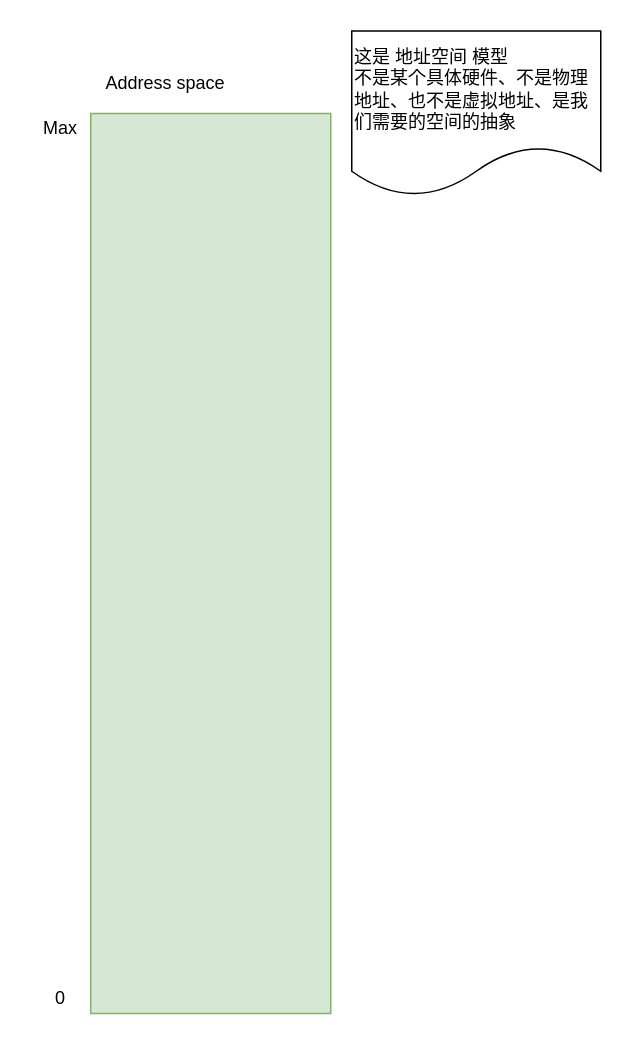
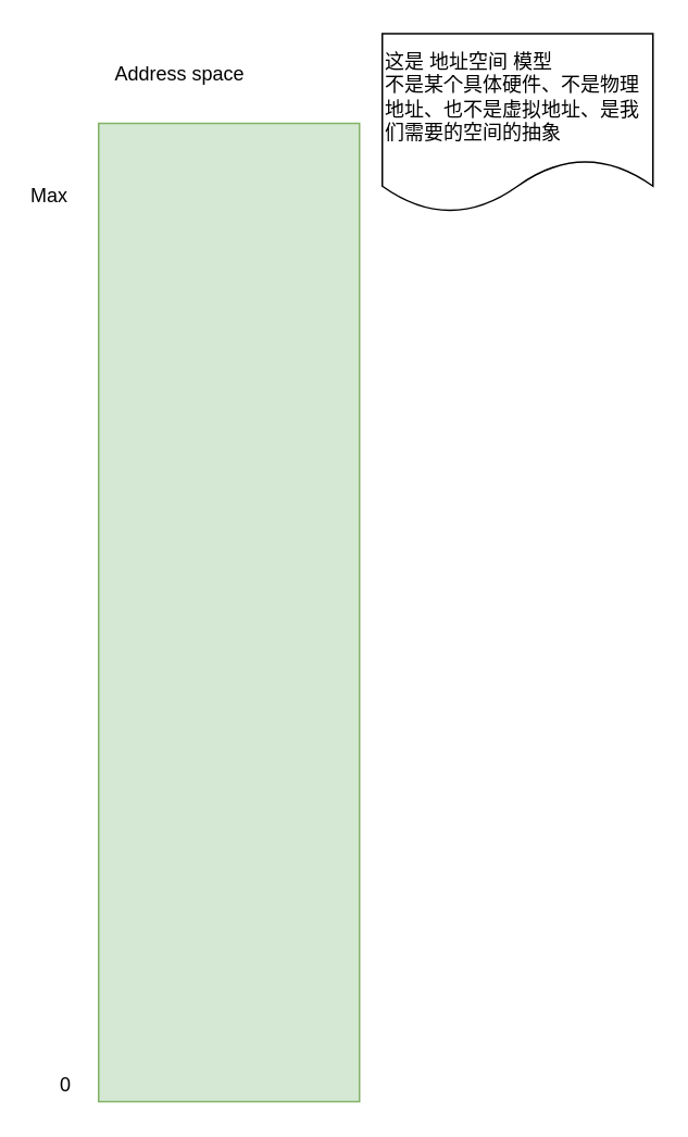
- <mxCell id="3" value="Address space" style="text;html=1;strokeColor=none;fillColor=none;align=center;verticalAlign=middle;whiteSpace=wrap;rounded=0;" parent="1" vertex="1"><mxGeometry x="60" y="45" width="100" height="20" as="geometry" /></mxCell>
+ <mxCell id="3" value="Address space" style="text;html=1;strokeColor=none;fillColor=none;align=center;verticalAlign=middle;whiteSpace=wrap;rounded=0;" parent="1" vertex="1"><mxGeometry x="60" y="35" width="100" height="20" as="geometry" /></mxCell>
- <mxCell id="5" value="Max" style="text;html=1;strokeColor=none;fillColor=none;align=center;verticalAlign=middle;whiteSpace=wrap;rounded=0;" parent="1" vertex="1"><mxGeometry x="20" y="75" width="40" height="20" as="geometry" /></mxCell>
+ <mxCell id="5" value="Max" style="text;html=1;strokeColor=none;fillColor=none;align=center;verticalAlign=middle;whiteSpace=wrap;rounded=0;" parent="1" vertex="1"><mxGeometry x="10" y="110" width="40" height="20" as="geometry" /></mxCell>
